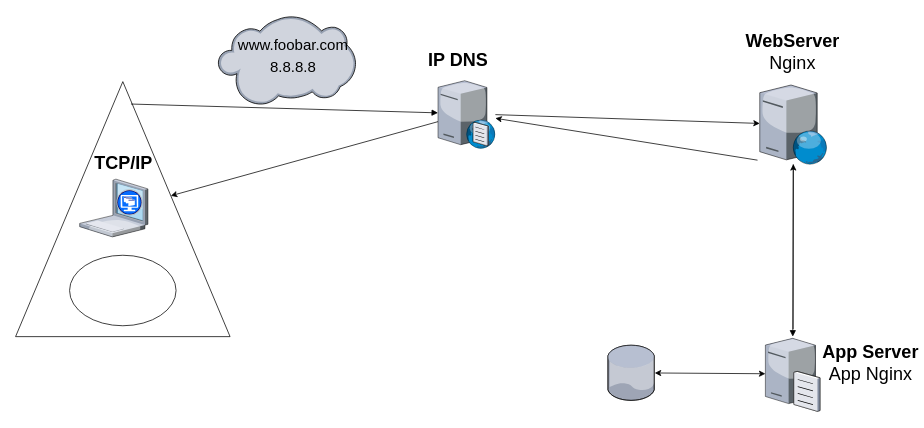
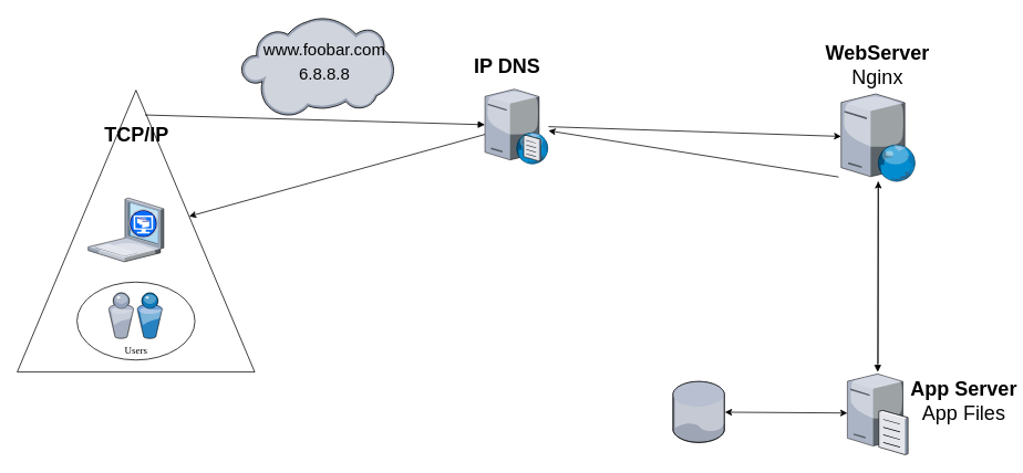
- <mxCell id="11" value="WebServer&lt;br&gt;&lt;span style=&quot;font-weight: normal&quot;&gt;Nginx&lt;/span&gt;" style="text;strokeColor=none;fillColor=none;html=1;fontSize=24;fontStyle=1;verticalAlign=middle;align=center;" vertex="1" parent="1"><mxGeometry x="1006.42" y="48" width="100" height="40" as="geometry" /></mxCell>
+ <mxCell id="11" value="WebServer&lt;br&gt;&lt;span style=&quot;font-weight: normal&quot;&gt;Nginx&lt;/span&gt;" style="text;strokeColor=none;fillColor=none;html=1;fontSize=24;fontStyle=1;verticalAlign=middle;align=center;" vertex="1" parent="1"><mxGeometry x="1006.42" y="58" width="100" height="40" as="geometry" /></mxCell>
- <mxCell id="16" value="&lt;span style=&quot;font-weight: normal&quot;&gt;&lt;font style=&quot;font-size: 20px&quot;&gt;www.foobar.com&lt;br&gt;8.8.8.8&lt;br&gt;&lt;/font&gt;&lt;/span&gt;" style="text;strokeColor=none;fillColor=none;html=1;fontSize=24;fontStyle=1;verticalAlign=middle;align=center;" vertex="1" parent="1"><mxGeometry x="340" y="40" width="100" height="64.5" as="geometry" /></mxCell>
+ <mxCell id="16" value="&lt;span style=&quot;font-weight: normal&quot;&gt;&lt;font style=&quot;font-size: 20px&quot;&gt;www.foobar.com&lt;br&gt;6.8.8.8&lt;br&gt;&lt;/font&gt;&lt;/span&gt;" style="text;strokeColor=none;fillColor=none;html=1;fontSize=24;fontStyle=1;verticalAlign=middle;align=center;" vertex="1" parent="1"><mxGeometry x="340" y="40" width="100" height="64.5" as="geometry" /></mxCell>
- <mxCell id="10" value="TCP/IP" style="text;strokeColor=none;fillColor=none;html=1;fontSize=24;fontStyle=1;verticalAlign=middle;align=center;" vertex="1" parent="1"><mxGeometry x="113.5" y="197" width="100" height="40" as="geometry" /></mxCell>
+ <mxCell id="10" value="TCP/IP" style="text;strokeColor=none;fillColor=none;html=1;fontSize=24;fontStyle=1;verticalAlign=middle;align=center;" vertex="1" parent="1"><mxGeometry x="113.5" y="142" width="100" height="40" as="geometry" /></mxCell>
+ <mxCell id="4" value="Users" style="verticalLabelPosition=bottom;aspect=fixed;html=1;verticalAlign=top;strokeColor=none;shape=mxgraph.citrix.users;rounded=0;shadow=0;comic=0;fontFamily=Verdana;" parent="1" vertex="1"><mxGeometry x="130.25" y="352.5" width="64.5" height="55" as="geometry" /></mxCell>
- <mxCell id="20" value="App Server&lt;span style=&quot;font-weight: normal&quot;&gt;&lt;br&gt;App Nginx&lt;/span&gt;" style="text;strokeColor=none;fillColor=none;html=1;fontSize=24;fontStyle=1;verticalAlign=middle;align=center;" vertex="1" parent="1"><mxGeometry x="1110" y="463" width="100" height="40" as="geometry" /></mxCell>
+ <mxCell id="20" value="App Server&lt;span style=&quot;font-weight: normal&quot;&gt;&lt;br&gt;App Files&lt;/span&gt;" style="text;strokeColor=none;fillColor=none;html=1;fontSize=24;fontStyle=1;verticalAlign=middle;align=center;" vertex="1" parent="1"><mxGeometry x="1110" y="463" width="100" height="40" as="geometry" /></mxCell>
